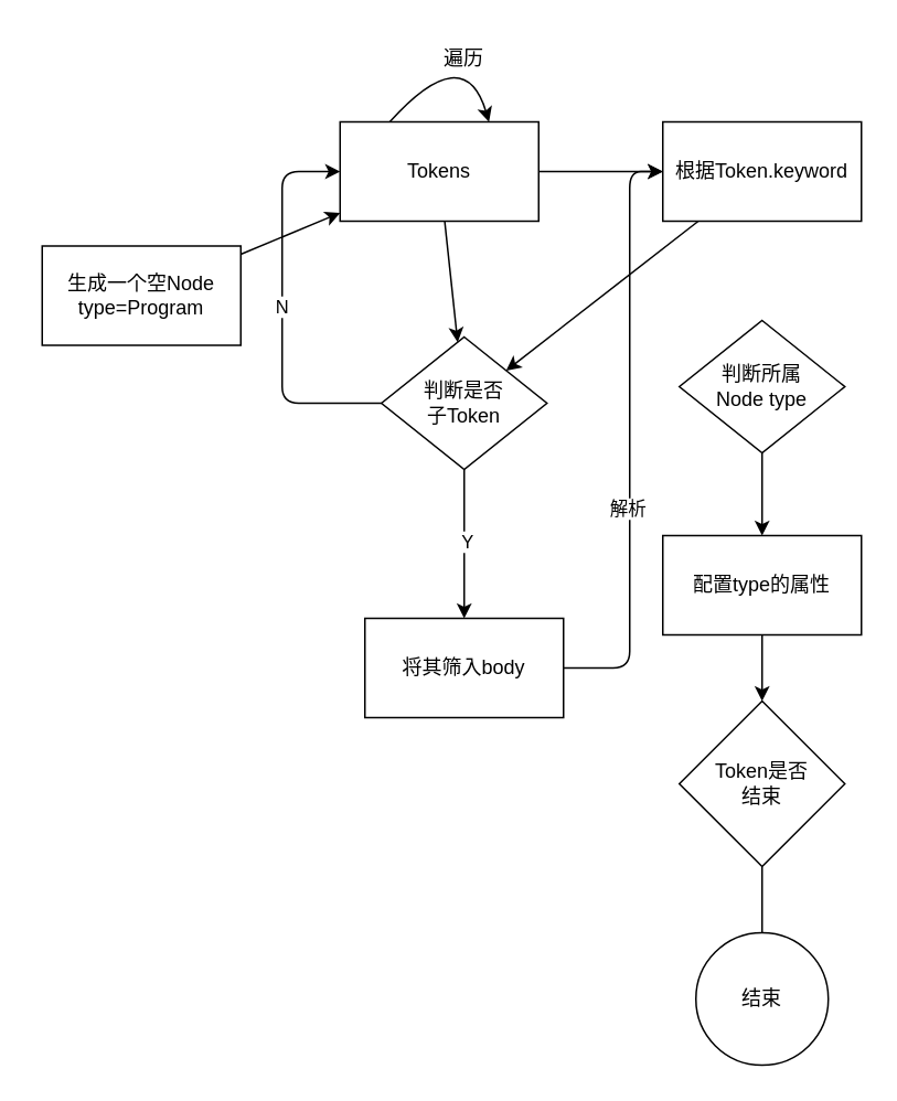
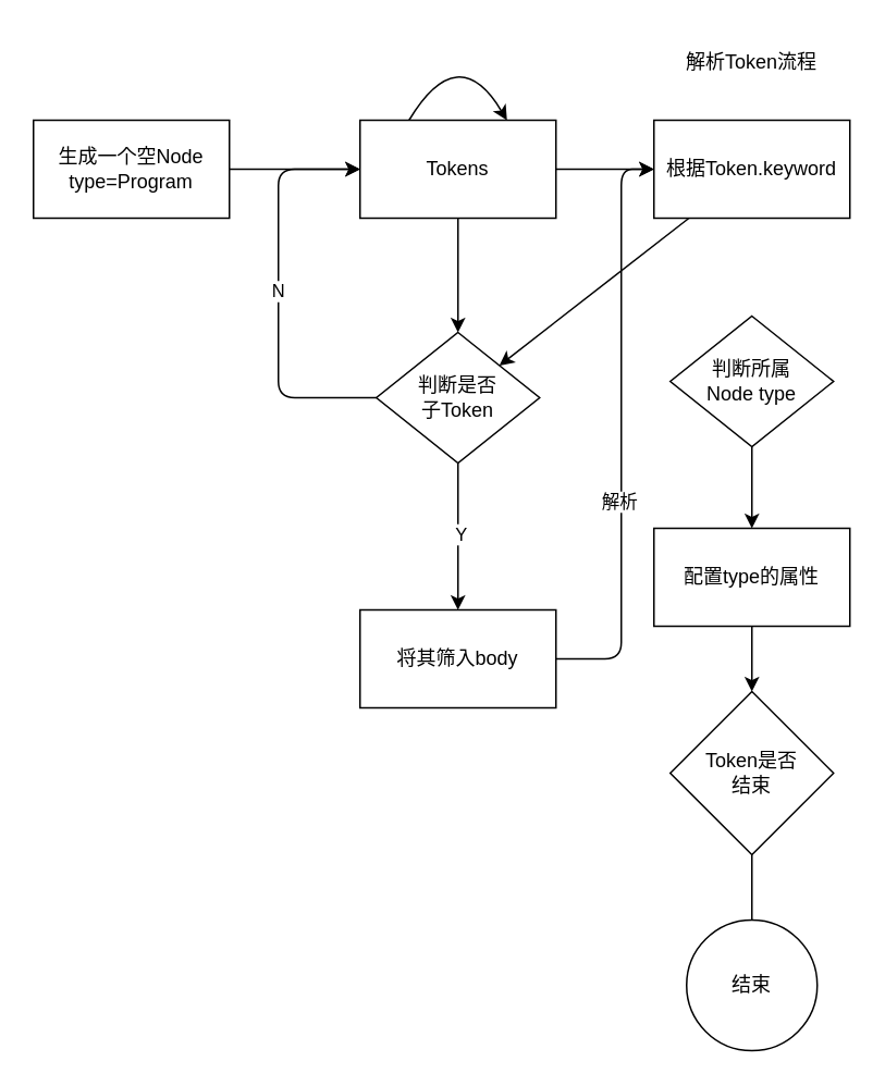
- <mxCell id="8" value="遍历" style="text;html=1;strokeColor=none;fillColor=none;align=center;verticalAlign=middle;whiteSpace=wrap;rounded=0;" parent="1" vertex="1"><mxGeometry x="250" y="20" width="60" height="30" as="geometry" /></mxCell>
+ <mxCell id="20" value="解析Token流程" style="text;html=1;strokeColor=none;fillColor=none;align=center;verticalAlign=middle;whiteSpace=wrap;rounded=0;" parent="1" vertex="1"><mxGeometry x="415" y="23" width="90" height="30" as="geometry" /></mxCell>
- <mxCell id="6" value="Tokens" style="whiteSpace=wrap;html=1;rounded=0;" parent="1" vertex="1"><mxGeometry x="205" y="73" width="120" height="60" as="geometry" /></mxCell>
+ <mxCell id="6" value="Tokens" style="whiteSpace=wrap;html=1;rounded=0;" parent="1" vertex="1"><mxGeometry x="220" y="73" width="120" height="60" as="geometry" /></mxCell>
- <mxCell id="3" value="生成一个空Node&lt;br&gt;type=Program" style="whiteSpace=wrap;html=1;rounded=0;" parent="1" vertex="1"><mxGeometry x="25" y="148" width="120" height="60" as="geometry" /></mxCell>
+ <mxCell id="3" value="生成一个空Node&lt;br&gt;type=Program" style="whiteSpace=wrap;html=1;rounded=0;" parent="1" vertex="1"><mxGeometry x="20" y="73" width="120" height="60" as="geometry" /></mxCell>
